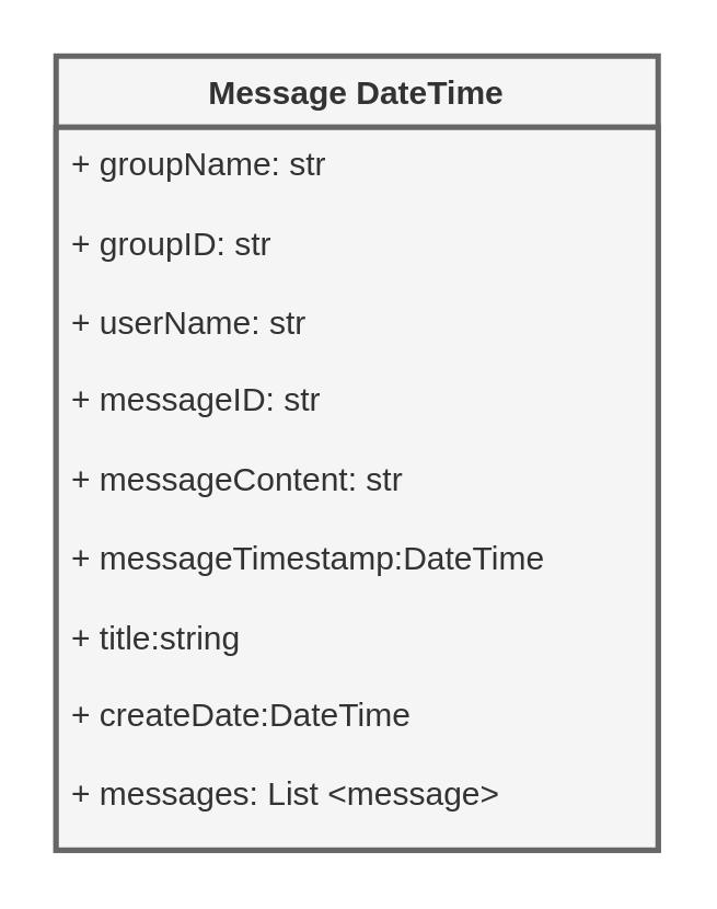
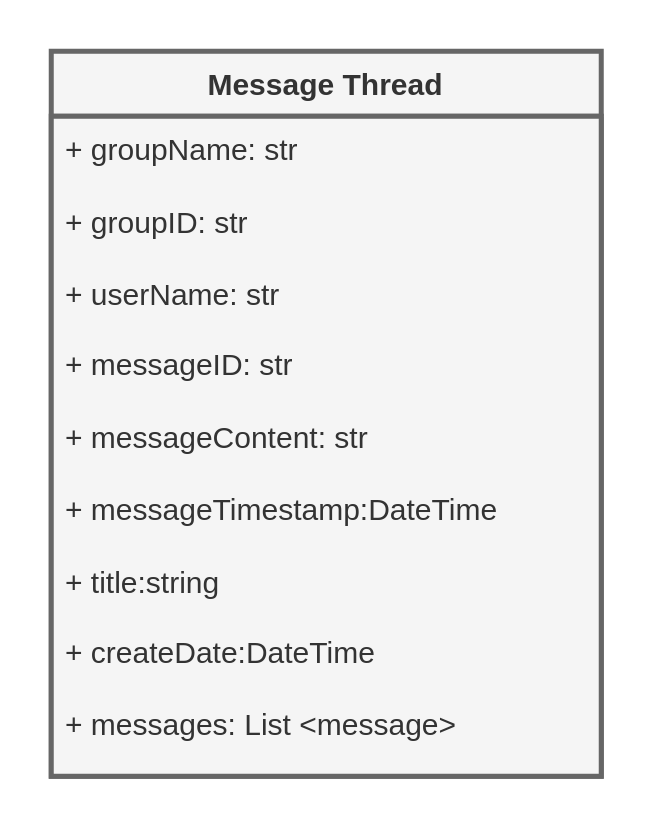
- <mxCell id="2" value="Message DateTime&lt;div&gt;&lt;br&gt;&lt;/div&gt;" style="swimlane;fontStyle=1;align=center;verticalAlign=top;childLayout=stackLayout;horizontal=1;startSize=26;horizontalStack=0;resizeParent=1;resizeParentMax=0;resizeLast=0;collapsible=1;marginBottom=0;whiteSpace=wrap;html=1;strokeWidth=2;fillColor=#f5f5f5;fontColor=#333333;strokeColor=#666666;" vertex="1" parent="1"><mxGeometry x="20" y="20" width="220" height="290" as="geometry" /></mxCell>
+ <mxCell id="2" value="Message Thread&lt;div&gt;&lt;br&gt;&lt;/div&gt;" style="swimlane;fontStyle=1;align=center;verticalAlign=top;childLayout=stackLayout;horizontal=1;startSize=26;horizontalStack=0;resizeParent=1;resizeParentMax=0;resizeLast=0;collapsible=1;marginBottom=0;whiteSpace=wrap;html=1;strokeWidth=2;fillColor=#f5f5f5;fontColor=#333333;strokeColor=#666666;" vertex="1" parent="1"><mxGeometry x="20" y="20" width="220" height="290" as="geometry" /></mxCell>
